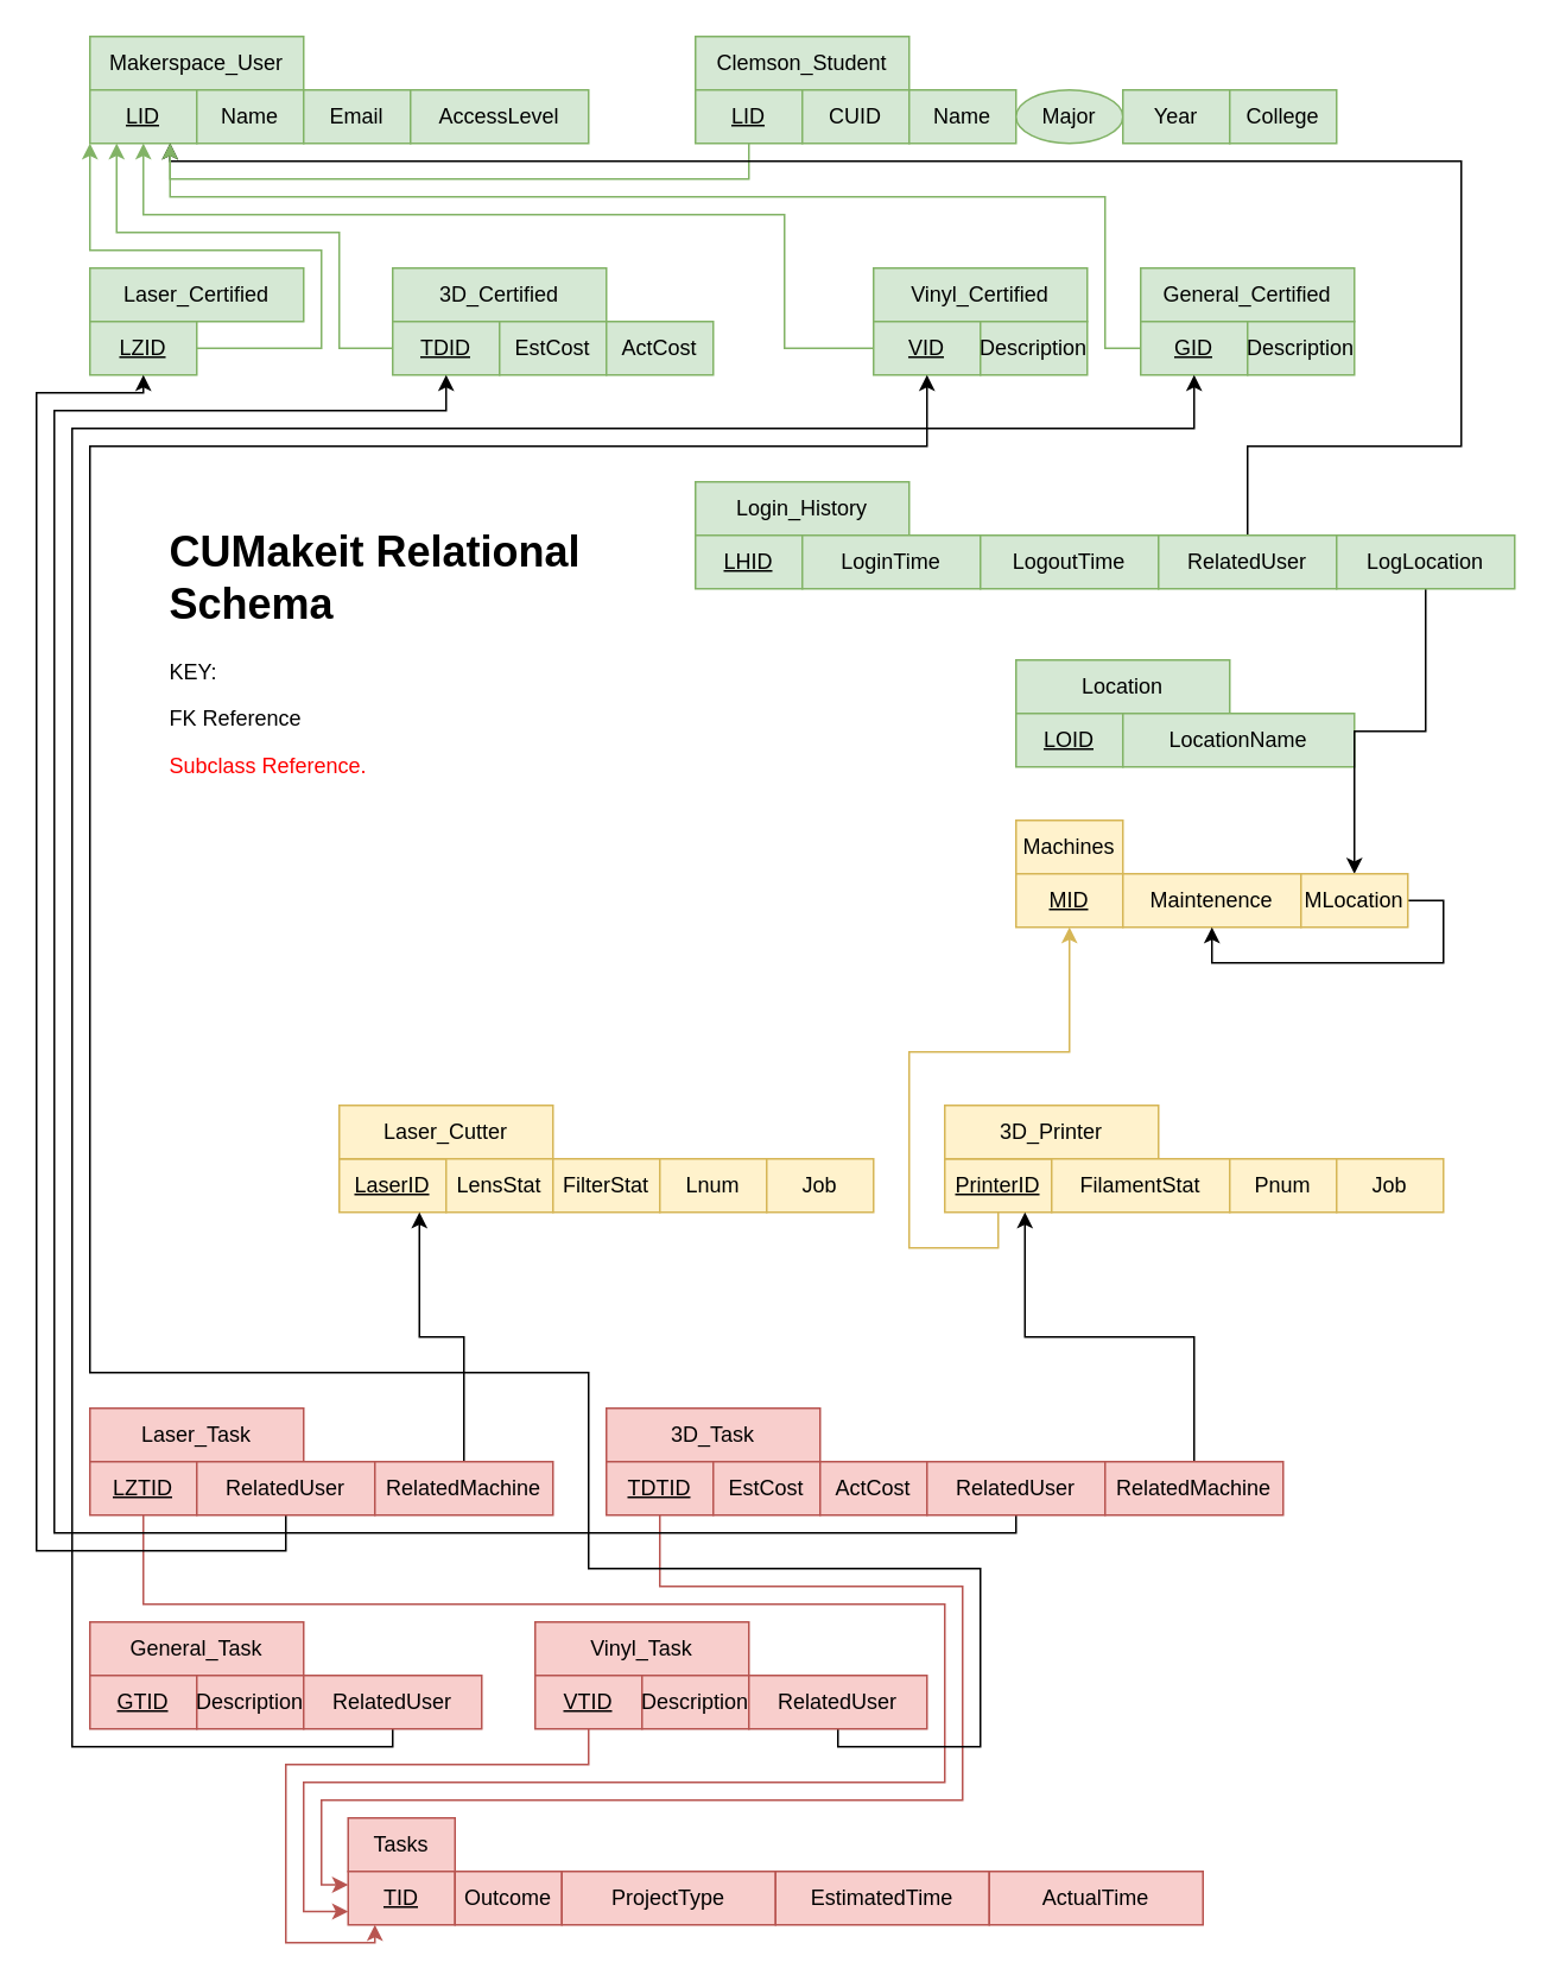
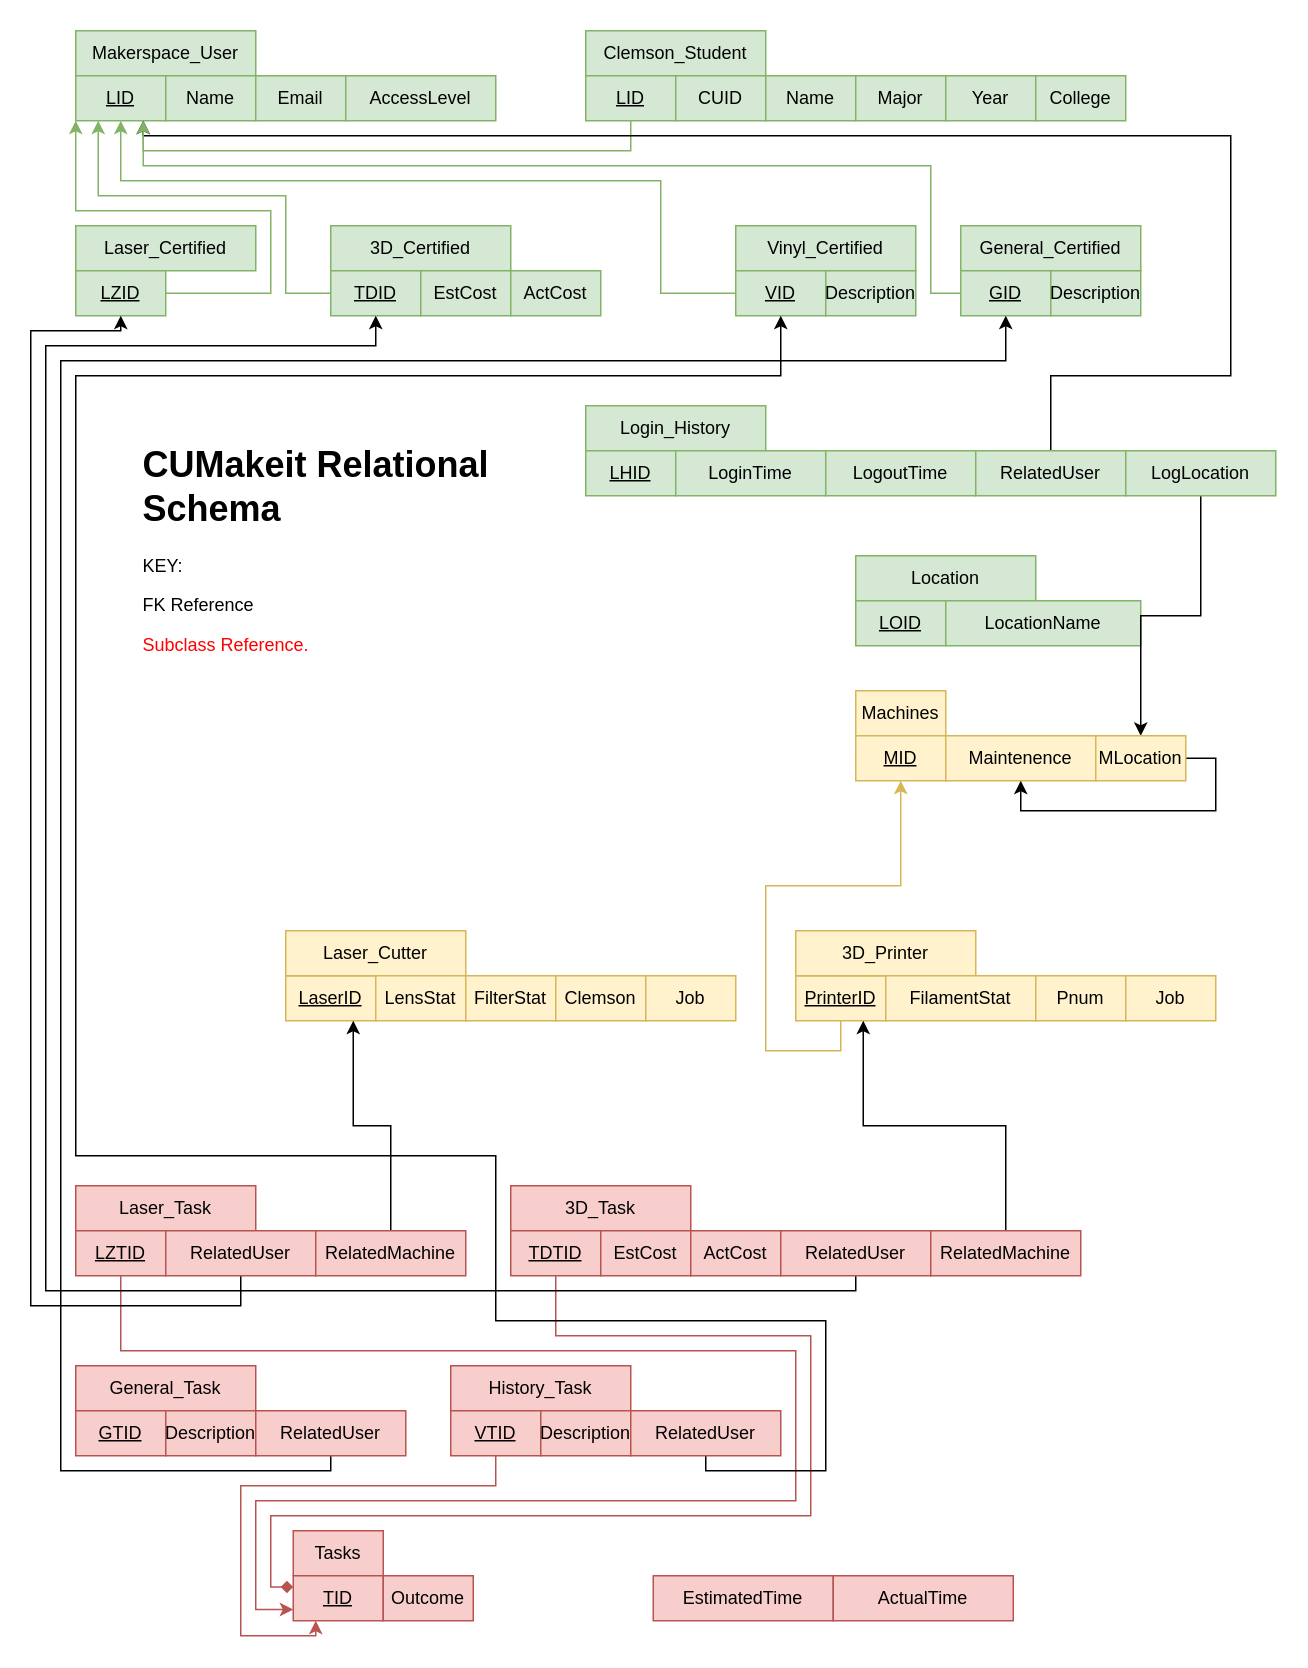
- <mxCell id="31" value="Major" style="ellipse;whiteSpace=wrap;html=1;fillColor=#d5e8d4;strokeColor=#82b366;" parent="1" vertex="1"><mxGeometry x="570" y="50" width="60" height="30" as="geometry" /></mxCell>
+ <mxCell id="31" value="Major" style="rounded=0;whiteSpace=wrap;html=1;fillColor=#d5e8d4;strokeColor=#82b366;" parent="1" vertex="1"><mxGeometry x="570" y="50" width="60" height="30" as="geometry" /></mxCell>
- <mxCell id="58" value="Lnum" style="rounded=0;whiteSpace=wrap;html=1;fillColor=#fff2cc;strokeColor=#d6b656;" parent="1" vertex="1"><mxGeometry x="370" y="650" width="60" height="30" as="geometry" /></mxCell>
+ <mxCell id="58" value="Clemson" style="rounded=0;whiteSpace=wrap;html=1;fillColor=#fff2cc;strokeColor=#d6b656;" parent="1" vertex="1"><mxGeometry x="370" y="650" width="60" height="30" as="geometry" /></mxCell>
- <mxCell id="44" value="Vinyl_Task" style="rounded=0;whiteSpace=wrap;html=1;fillColor=#f8cecc;strokeColor=#b85450;" parent="1" vertex="1"><mxGeometry x="300" y="910" width="120" height="30" as="geometry" /></mxCell>
+ <mxCell id="44" value="History_Task" style="rounded=0;whiteSpace=wrap;html=1;fillColor=#f8cecc;strokeColor=#b85450;" parent="1" vertex="1"><mxGeometry x="300" y="910" width="120" height="30" as="geometry" /></mxCell>
- <mxCell id="42" style="edgeStyle=orthogonalEdgeStyle;rounded=0;orthogonalLoop=1;jettySize=auto;html=1;exitX=0.5;exitY=1;exitDx=0;exitDy=0;entryX=0;entryY=0.25;entryDx=0;entryDy=0;strokeColor=#b85450;fillColor=#f8cecc;" parent="1" source="43" target="22" edge="1"><mxGeometry relative="1" as="geometry"><mxPoint x="20" y="1060" as="targetPoint" /><Array as="points"><mxPoint x="370" y="890" /><mxPoint x="540" y="890" /><mxPoint x="540" y="1010" /><mxPoint x="180" y="1010" /><mxPoint x="180" y="1058" /></Array></mxGeometry></mxCell>
+ <mxCell id="42" style="edgeStyle=orthogonalEdgeStyle;rounded=0;orthogonalLoop=1;jettySize=auto;html=1;exitX=0.5;exitY=1;exitDx=0;exitDy=0;entryX=0;entryY=0.25;entryDx=0;entryDy=0;strokeColor=#b85450;fillColor=#f8cecc;endArrow=diamond;" parent="1" source="43" target="22" edge="1"><mxGeometry relative="1" as="geometry"><mxPoint x="20" y="1060" as="targetPoint" /><Array as="points"><mxPoint x="370" y="890" /><mxPoint x="540" y="890" /><mxPoint x="540" y="1010" /><mxPoint x="180" y="1010" /><mxPoint x="180" y="1058" /></Array></mxGeometry></mxCell>
- <mxCell id="24" value="ProjectType" style="rounded=0;whiteSpace=wrap;html=1;fillColor=#f8cecc;strokeColor=#b85450;" parent="1" vertex="1"><mxGeometry x="315" y="1050" width="120" height="30" as="geometry" /></mxCell>
